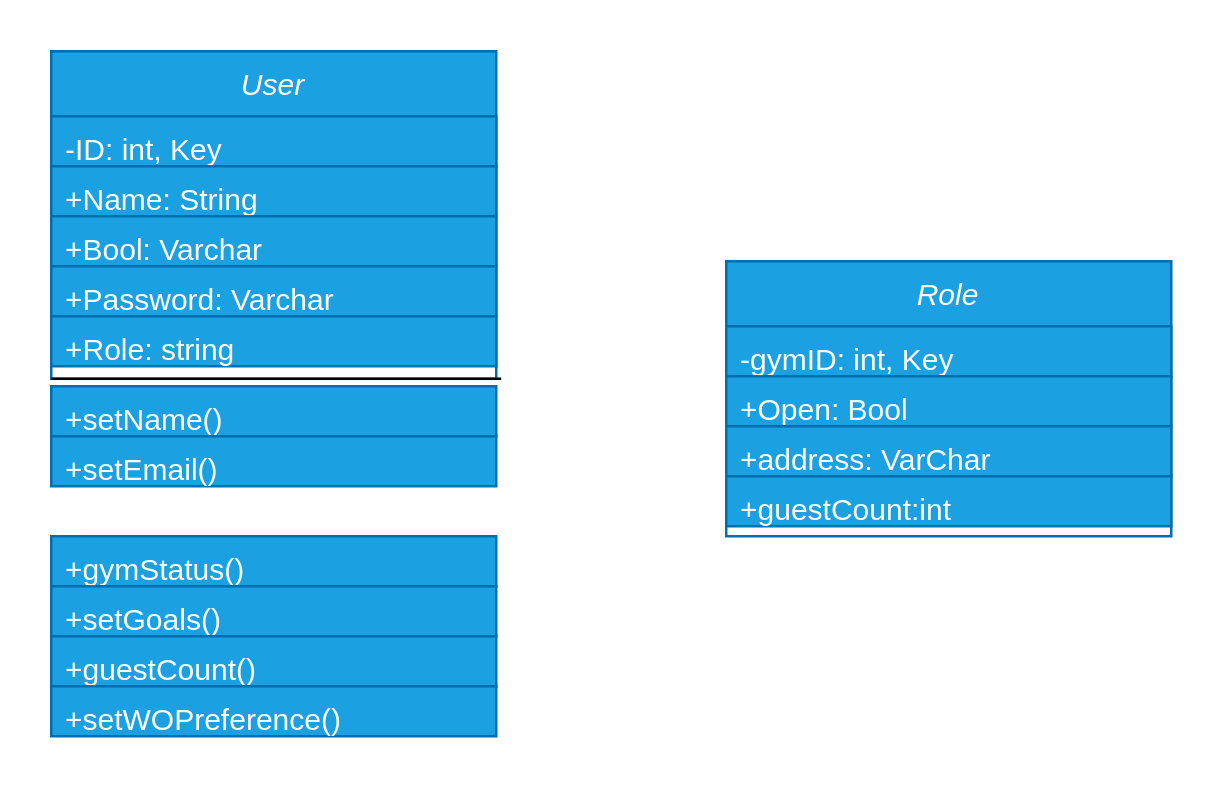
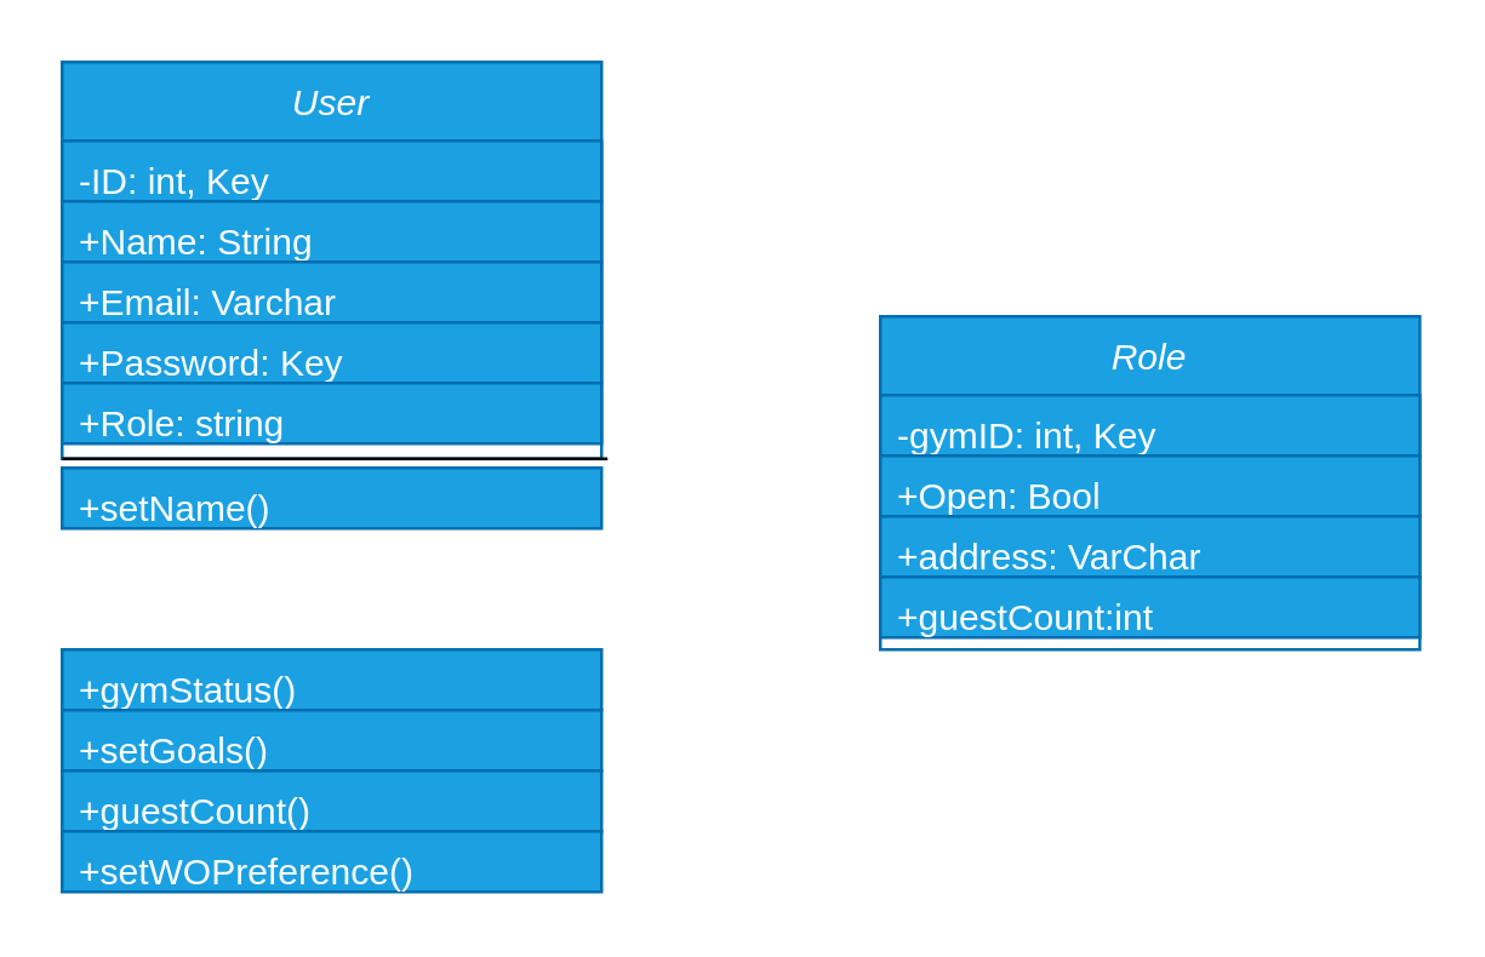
- <mxCell id="5" value="+Bool: Varchar " style="text;align=left;verticalAlign=top;spacingLeft=4;spacingRight=4;overflow=hidden;rotatable=0;points=[[0,0.5],[1,0.5]];portConstraint=eastwest;rounded=0;shadow=0;html=0;fillColor=#1ba1e2;fontColor=#ffffff;strokeColor=#006EAF;" vertex="1" parent="2"><mxGeometry y="66" width="178" height="20" as="geometry" /></mxCell>
+ <mxCell id="5" value="+Email: Varchar " style="text;align=left;verticalAlign=top;spacingLeft=4;spacingRight=4;overflow=hidden;rotatable=0;points=[[0,0.5],[1,0.5]];portConstraint=eastwest;rounded=0;shadow=0;html=0;fillColor=#1ba1e2;fontColor=#ffffff;strokeColor=#006EAF;" vertex="1" parent="2"><mxGeometry y="66" width="178" height="20" as="geometry" /></mxCell>
- <mxCell id="6" value="+Password: Varchar" style="text;align=left;verticalAlign=top;spacingLeft=4;spacingRight=4;overflow=hidden;rotatable=0;points=[[0,0.5],[1,0.5]];portConstraint=eastwest;rounded=0;shadow=0;html=0;fillColor=#1ba1e2;fontColor=#ffffff;strokeColor=#006EAF;" vertex="1" parent="2"><mxGeometry y="86" width="178" height="20" as="geometry" /></mxCell>
+ <mxCell id="6" value="+Password: Key" style="text;align=left;verticalAlign=top;spacingLeft=4;spacingRight=4;overflow=hidden;rotatable=0;points=[[0,0.5],[1,0.5]];portConstraint=eastwest;rounded=0;shadow=0;html=0;fillColor=#1ba1e2;fontColor=#ffffff;strokeColor=#006EAF;" vertex="1" parent="2"><mxGeometry y="86" width="178" height="20" as="geometry" /></mxCell>
- <mxCell id="15" value="+setEmail()" style="text;align=left;verticalAlign=top;spacingLeft=4;spacingRight=4;overflow=hidden;rotatable=0;points=[[0,0.5],[1,0.5]];portConstraint=eastwest;fillColor=#1ba1e2;fontColor=#ffffff;strokeColor=#006EAF;" vertex="1" parent="1"><mxGeometry x="20" y="174" width="178" height="20" as="geometry" /></mxCell>
